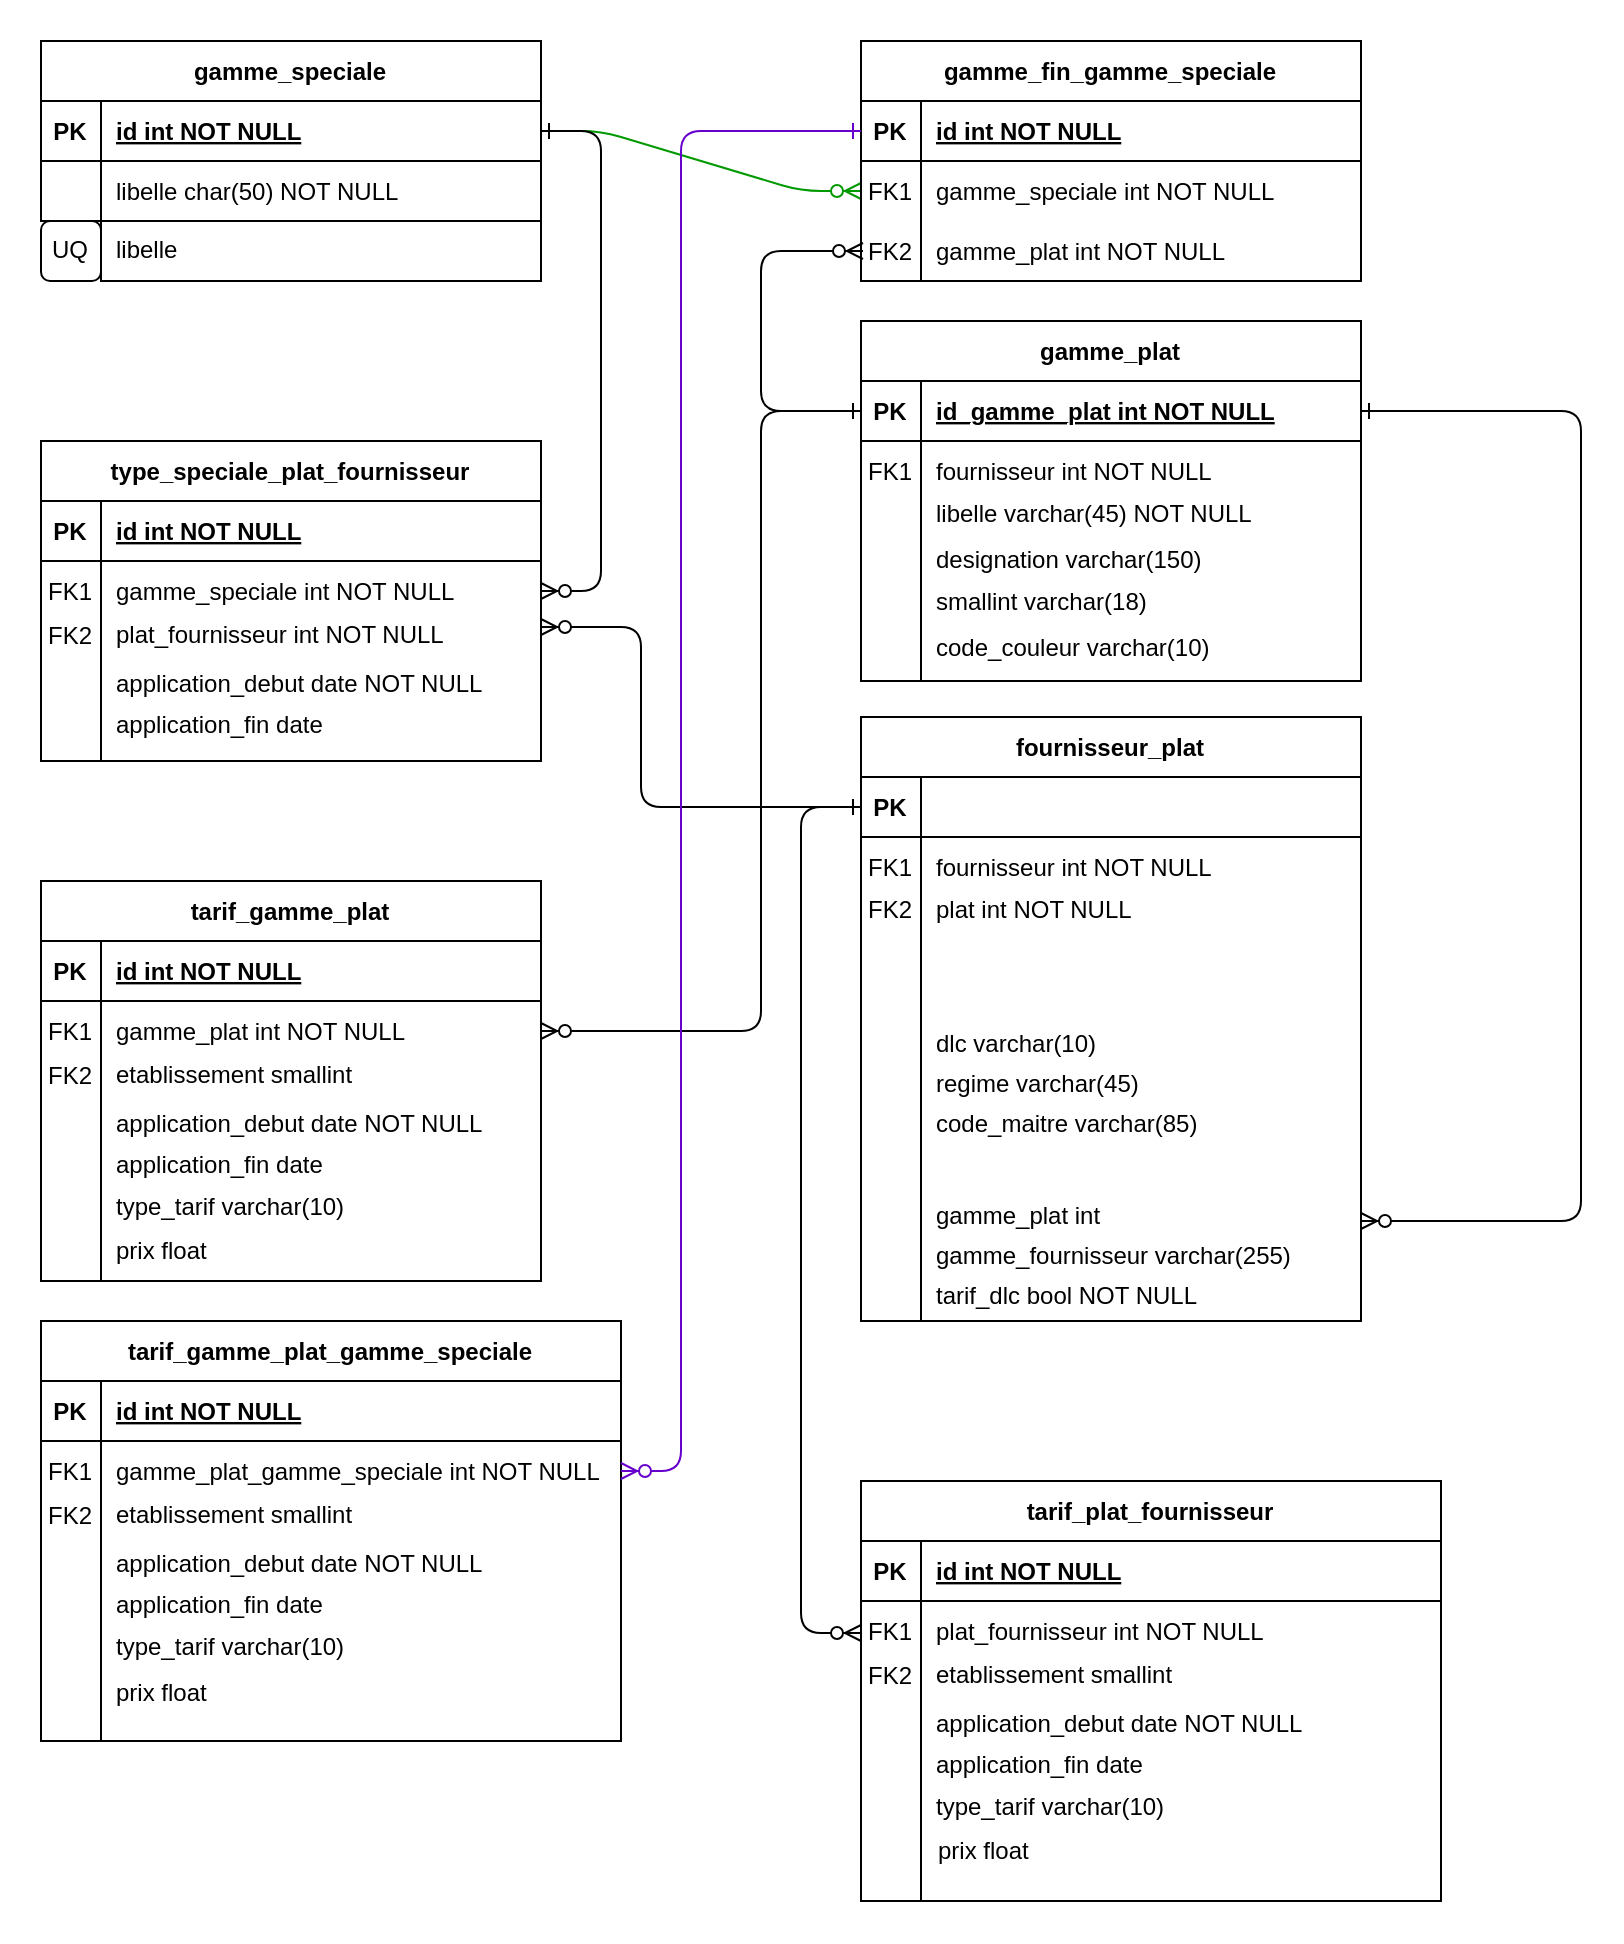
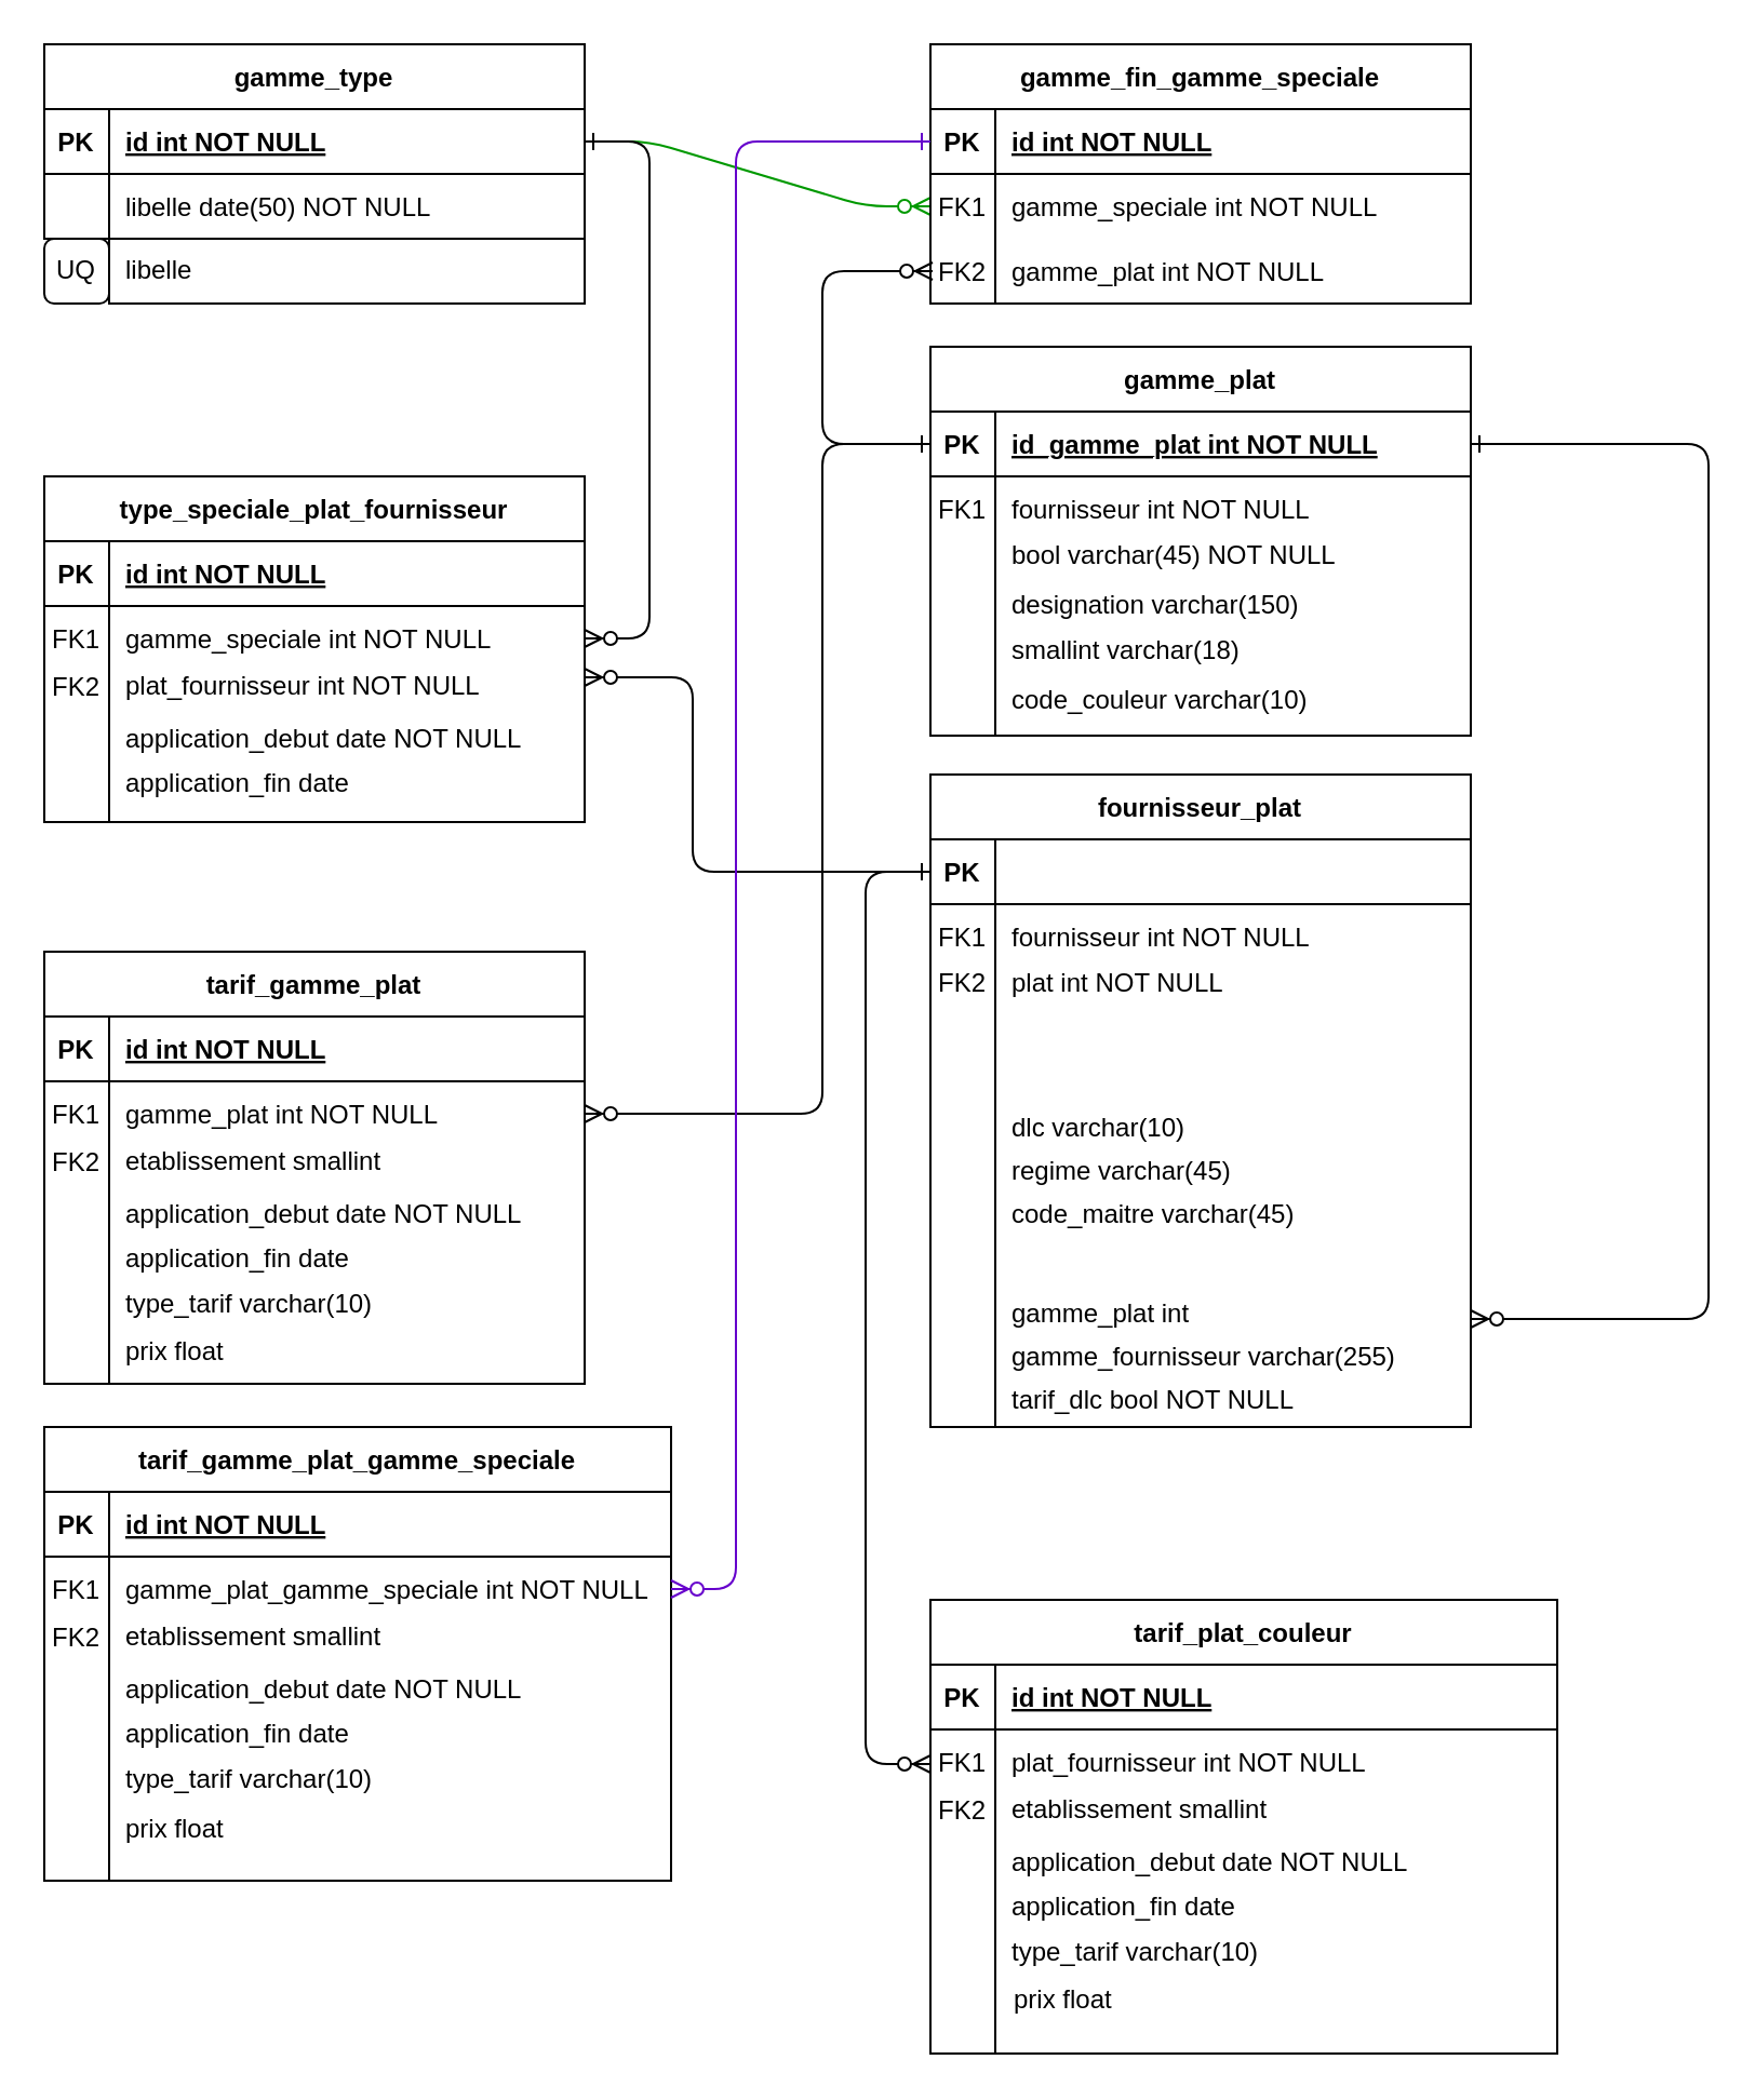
- <mxCell id="14" value="gamme_speciale" style="shape=table;startSize=30;container=1;collapsible=1;childLayout=tableLayout;fixedRows=1;rowLines=0;fontStyle=1;align=center;resizeLast=1;" parent="1" vertex="1"><mxGeometry x="20" y="20" width="250" height="90" as="geometry" /></mxCell>
+ <mxCell id="14" value="gamme_type" style="shape=table;startSize=30;container=1;collapsible=1;childLayout=tableLayout;fixedRows=1;rowLines=0;fontStyle=1;align=center;resizeLast=1;" parent="1" vertex="1"><mxGeometry x="20" y="20" width="250" height="90" as="geometry" /></mxCell>
- <mxCell id="20" value="libelle char(50) NOT NULL" style="shape=partialRectangle;overflow=hidden;connectable=0;fillColor=none;top=0;left=0;bottom=0;right=0;align=left;spacingLeft=6;" parent="18" vertex="1"><mxGeometry x="30" width="220" height="30" as="geometry"><mxRectangle width="220" height="30" as="alternateBounds" /></mxGeometry></mxCell>
+ <mxCell id="20" value="libelle date(50) NOT NULL" style="shape=partialRectangle;overflow=hidden;connectable=0;fillColor=none;top=0;left=0;bottom=0;right=0;align=left;spacingLeft=6;" parent="18" vertex="1"><mxGeometry x="30" width="220" height="30" as="geometry"><mxRectangle width="220" height="30" as="alternateBounds" /></mxGeometry></mxCell>
- <mxCell id="36" value="libelle varchar(45) NOT NULL" style="shape=partialRectangle;overflow=hidden;connectable=0;fillColor=none;top=0;left=0;bottom=0;right=0;align=left;spacingLeft=6;" vertex="1" parent="25"><mxGeometry x="30" y="86" width="220" height="20" as="geometry"><mxRectangle width="220" height="20" as="alternateBounds" /></mxGeometry></mxCell>
+ <mxCell id="36" value="bool varchar(45) NOT NULL" style="shape=partialRectangle;overflow=hidden;connectable=0;fillColor=none;top=0;left=0;bottom=0;right=0;align=left;spacingLeft=6;" vertex="1" parent="25"><mxGeometry x="30" y="86" width="220" height="20" as="geometry"><mxRectangle width="220" height="20" as="alternateBounds" /></mxGeometry></mxCell>
- <mxCell id="54" value="code_maitre varchar(85)" style="shape=partialRectangle;overflow=hidden;connectable=0;fillColor=none;top=0;left=0;bottom=0;right=0;align=left;spacingLeft=6;" vertex="1" parent="40"><mxGeometry x="30" y="193" width="220" height="20" as="geometry"><mxRectangle width="220" height="20" as="alternateBounds" /></mxGeometry></mxCell>
+ <mxCell id="54" value="code_maitre varchar(45)" style="shape=partialRectangle;overflow=hidden;connectable=0;fillColor=none;top=0;left=0;bottom=0;right=0;align=left;spacingLeft=6;" vertex="1" parent="40"><mxGeometry x="30" y="193" width="220" height="20" as="geometry"><mxRectangle width="220" height="20" as="alternateBounds" /></mxGeometry></mxCell>
- <mxCell id="113" value="tarif_plat_fournisseur" style="shape=table;startSize=30;container=1;collapsible=1;childLayout=tableLayout;fixedRows=1;rowLines=0;fontStyle=1;align=center;resizeLast=1;" vertex="1" parent="112"><mxGeometry width="290" height="210" as="geometry" /></mxCell>
+ <mxCell id="113" value="tarif_plat_couleur" style="shape=table;startSize=30;container=1;collapsible=1;childLayout=tableLayout;fixedRows=1;rowLines=0;fontStyle=1;align=center;resizeLast=1;" vertex="1" parent="112"><mxGeometry width="290" height="210" as="geometry" /></mxCell>
